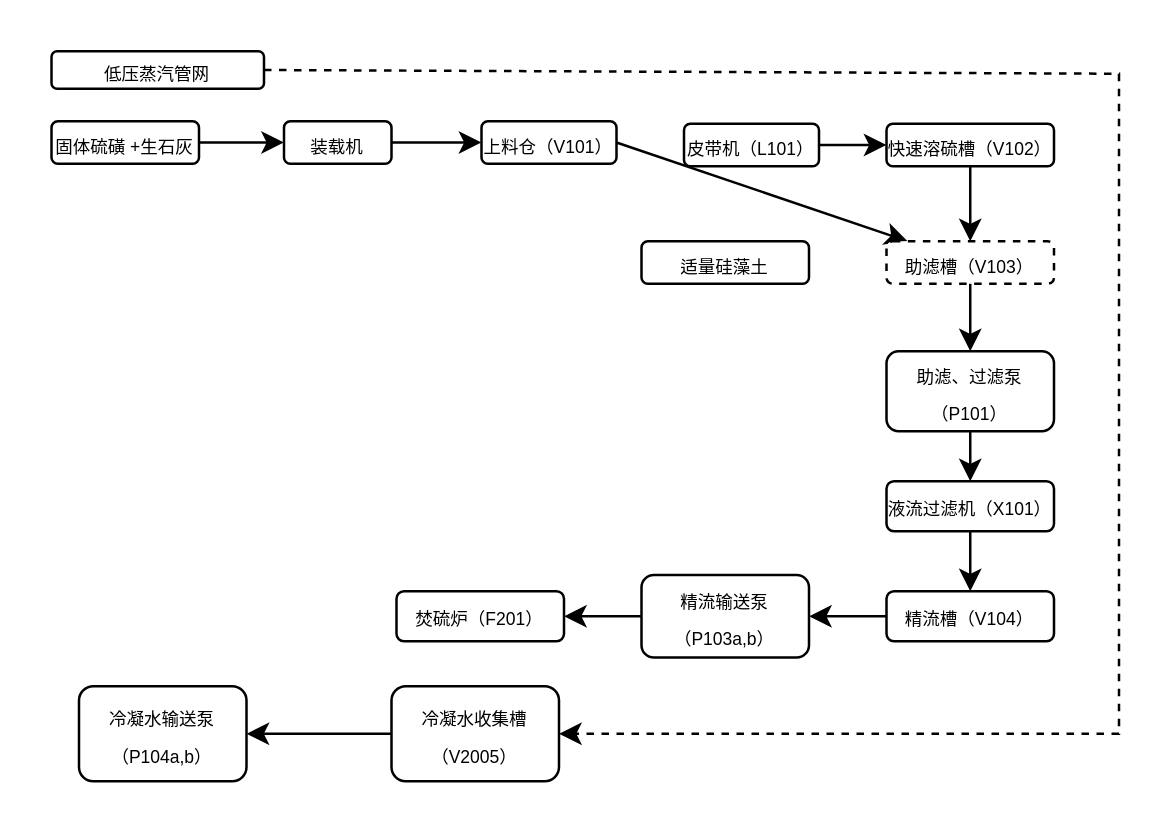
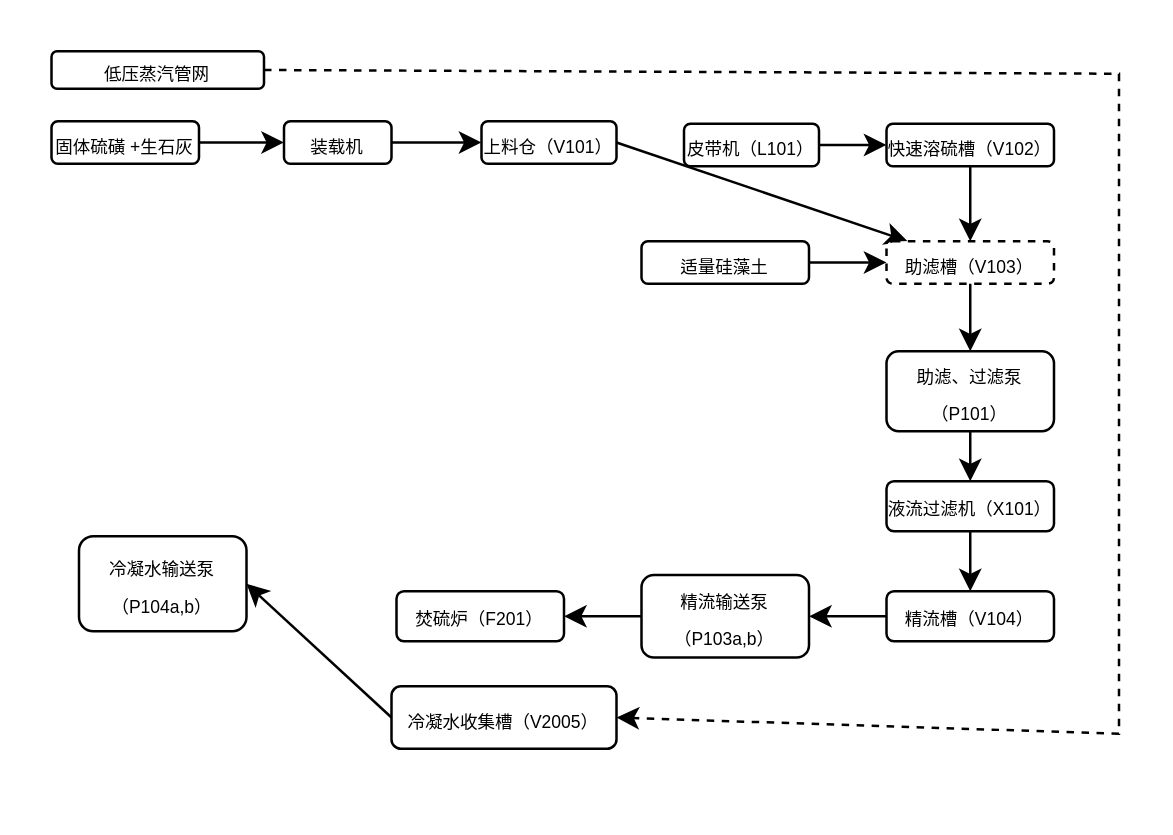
+ <mxCell id="14" value="" style="endArrow=classic;html=1;rounded=0;exitX=1;exitY=0.5;exitDx=0;exitDy=0;entryX=0;entryY=0.5;entryDx=0;entryDy=0;" edge="1" parent="1" source="13" target="11"><mxGeometry width="50" height="50" relative="1" as="geometry"><mxPoint x="229" y="207" as="sourcePoint" /><mxPoint x="351" y="103" as="targetPoint" /></mxGeometry></mxCell>
- <mxCell id="26" value="&lt;span style=&quot;font-size: 7px;&quot;&gt;冷凝水输送泵（P104a,b）&lt;/span&gt;" style="rounded=1;whiteSpace=wrap;html=1;align=center;" vertex="1" parent="1"><mxGeometry x="31" y="274" width="67" height="38" as="geometry" /></mxCell>
+ <mxCell id="26" value="&lt;span style=&quot;font-size: 7px;&quot;&gt;冷凝水输送泵（P104a,b）&lt;/span&gt;" style="rounded=1;whiteSpace=wrap;html=1;align=center;" vertex="1" parent="1"><mxGeometry x="31" y="214" width="67" height="38" as="geometry" /></mxCell>
- <mxCell id="25" value="&lt;span style=&quot;font-size: 7px;&quot;&gt;冷凝水收集槽（V2005）&lt;/span&gt;" style="rounded=1;whiteSpace=wrap;html=1;align=center;" vertex="1" parent="1"><mxGeometry x="156" y="274" width="67" height="38" as="geometry" /></mxCell>
+ <mxCell id="25" value="&lt;span style=&quot;font-size: 7px;&quot;&gt;冷凝水收集槽（V2005）&lt;/span&gt;" style="rounded=1;whiteSpace=wrap;html=1;align=center;" vertex="1" parent="1"><mxGeometry x="156" y="274" width="90" height="25" as="geometry" /></mxCell>
